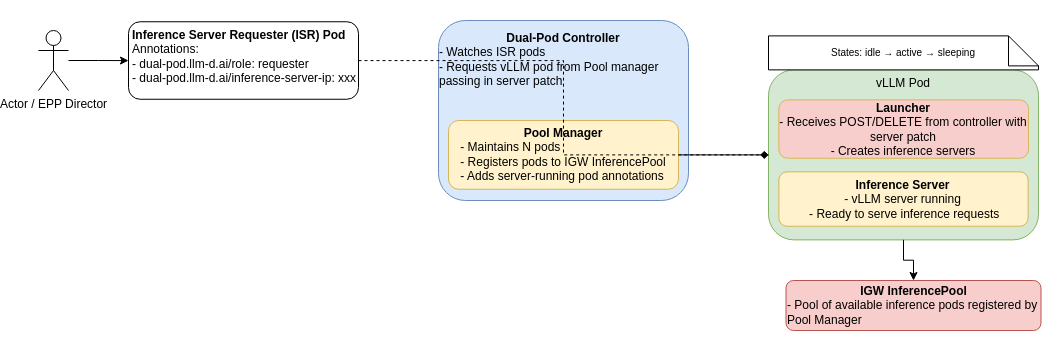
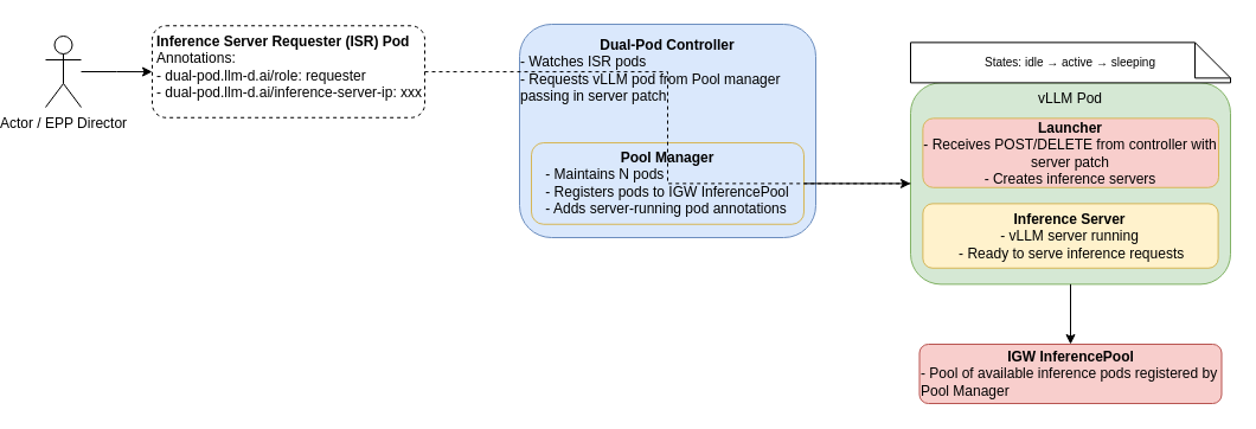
- <mxCell id="3" value="&lt;b&gt;Inference Server Requester (ISR) Pod&lt;/b&gt;&lt;br&gt;Annotations:&lt;br&gt;- dual-pod.llm-d.ai/role: requester&lt;br&gt;- dual-pod.llm-d.ai/inference-server-ip: xxx" style="rounded=1;whiteSpace=wrap;html=1;dashed=0;verticalAlign=top;align=left;spacingLeft=2;" parent="1" vertex="1"><mxGeometry x="110" y="21.25" width="230" height="77.5" as="geometry" /></mxCell>
+ <mxCell id="3" value="&lt;b&gt;Inference Server Requester (ISR) Pod&lt;/b&gt;&lt;br&gt;Annotations:&lt;br&gt;- dual-pod.llm-d.ai/role: requester&lt;br&gt;- dual-pod.llm-d.ai/inference-server-ip: xxx" style="rounded=1;whiteSpace=wrap;html=1;dashed=1;verticalAlign=top;align=left;spacingLeft=2;" parent="1" vertex="1"><mxGeometry x="110" y="21.25" width="230" height="77.5" as="geometry" /></mxCell>
- <mxCell id="12" style="edgeStyle=orthogonalEdgeStyle;rounded=0;html=1;endArrow=diamond;dashed=1;" parent="1" source="3" target="6" edge="1"><mxGeometry relative="1" as="geometry" /></mxCell>
+ <mxCell id="12" style="edgeStyle=orthogonalEdgeStyle;rounded=0;html=1;endArrow=classic;dashed=1;" parent="1" source="3" target="6" edge="1"><mxGeometry relative="1" as="geometry" /></mxCell>
- <mxCell id="5" value="&lt;b&gt;Pool Manager&lt;br&gt;&lt;/b&gt;&lt;div style=&quot;text-align: left;&quot;&gt;&lt;span style=&quot;background-color: transparent; color: light-dark(rgb(0, 0, 0), rgb(255, 255, 255));&quot;&gt;- Maintains N pods&lt;/span&gt;&lt;/div&gt;&lt;div style=&quot;text-align: left;&quot;&gt;&lt;span style=&quot;background-color: transparent; color: light-dark(rgb(0, 0, 0), rgb(255, 255, 255));&quot;&gt;- Registers pods to IGW InferencePool&lt;/span&gt;&lt;/div&gt;&lt;div style=&quot;text-align: left;&quot;&gt;&lt;span style=&quot;background-color: transparent; color: light-dark(rgb(0, 0, 0), rgb(255, 255, 255));&quot;&gt;- Adds server-running pod annotations&lt;/span&gt;&lt;/div&gt;" style="rounded=1;whiteSpace=wrap;html=1;fillColor=#FFF2CC;strokeColor=#D6B656;verticalAlign=middle;align=center;" parent="4" vertex="1"><mxGeometry x="10" y="100" width="230" height="68.75" as="geometry" /></mxCell>
+ <mxCell id="5" value="&lt;b&gt;Pool Manager&lt;br&gt;&lt;/b&gt;&lt;div style=&quot;text-align: left;&quot;&gt;&lt;span style=&quot;background-color: transparent; color: light-dark(rgb(0, 0, 0), rgb(255, 255, 255));&quot;&gt;- Maintains N pods&lt;/span&gt;&lt;/div&gt;&lt;div style=&quot;text-align: left;&quot;&gt;&lt;span style=&quot;background-color: transparent; color: light-dark(rgb(0, 0, 0), rgb(255, 255, 255));&quot;&gt;- Registers pods to IGW InferencePool&lt;/span&gt;&lt;/div&gt;&lt;div style=&quot;text-align: left;&quot;&gt;&lt;span style=&quot;background-color: transparent; color: light-dark(rgb(0, 0, 0), rgb(255, 255, 255));&quot;&gt;- Adds server-running pod annotations&lt;/span&gt;&lt;/div&gt;" style="rounded=1;whiteSpace=wrap;html=1;fillColor=#dae8fc;strokeColor=#D6B656;verticalAlign=middle;align=center;" parent="4" vertex="1"><mxGeometry x="10" y="100" width="230" height="68.75" as="geometry" /></mxCell>
- <mxCell id="10" value="&lt;b&gt;IGW InferencePool&lt;/b&gt;&lt;br&gt;&lt;div style=&quot;text-align: left;&quot;&gt;&lt;span style=&quot;background-color: transparent; color: light-dark(rgb(0, 0, 0), rgb(255, 255, 255));&quot;&gt;- Pool of available inference pods&amp;nbsp;&lt;/span&gt;&lt;span style=&quot;background-color: transparent; color: light-dark(rgb(0, 0, 0), rgb(255, 255, 255));&quot;&gt;registered by Pool Manager&lt;/span&gt;&lt;/div&gt;" style="rounded=1;whiteSpace=wrap;html=1;fillColor=#F8CECC;strokeColor=#B85450;verticalAlign=middle;align=center;" parent="1" vertex="1"><mxGeometry x="767.5" y="280" width="255" height="50" as="geometry" /></mxCell>
+ <mxCell id="10" value="&lt;b&gt;IGW InferencePool&lt;/b&gt;&lt;br&gt;&lt;div style=&quot;text-align: left;&quot;&gt;&lt;span style=&quot;background-color: transparent; color: light-dark(rgb(0, 0, 0), rgb(255, 255, 255));&quot;&gt;- Pool of available inference pods&amp;nbsp;&lt;/span&gt;&lt;span style=&quot;background-color: transparent; color: light-dark(rgb(0, 0, 0), rgb(255, 255, 255));&quot;&gt;registered by Pool Manager&lt;/span&gt;&lt;/div&gt;" style="rounded=1;whiteSpace=wrap;html=1;fillColor=#F8CECC;strokeColor=#B85450;verticalAlign=middle;align=center;" parent="1" vertex="1"><mxGeometry x="757.5" y="290" width="255" height="50" as="geometry" /></mxCell>
